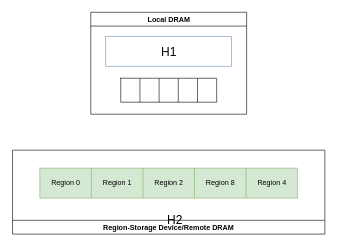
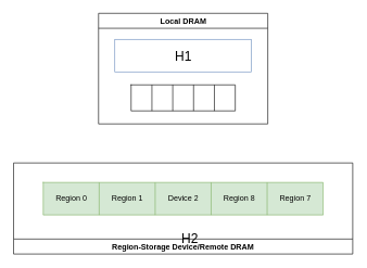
- <mxCell id="7" value="Region 2" style="shape=partialRectangle;html=1;whiteSpace=wrap;connectable=0;strokeColor=inherit;overflow=hidden;fillColor=none;top=0;left=0;bottom=0;right=0;pointerEvents=1;" vertex="1" parent="4"><mxGeometry x="172" width="86" height="50" as="geometry"><mxRectangle width="86" height="50" as="alternateBounds" /></mxGeometry></mxCell>
+ <mxCell id="7" value="Device 2" style="shape=partialRectangle;html=1;whiteSpace=wrap;connectable=0;strokeColor=inherit;overflow=hidden;fillColor=none;top=0;left=0;bottom=0;right=0;pointerEvents=1;" vertex="1" parent="4"><mxGeometry x="172" width="86" height="50" as="geometry"><mxRectangle width="86" height="50" as="alternateBounds" /></mxGeometry></mxCell>
- <mxCell id="9" value="Region 4" style="shape=partialRectangle;html=1;whiteSpace=wrap;connectable=0;strokeColor=inherit;overflow=hidden;fillColor=none;top=0;left=0;bottom=0;right=0;pointerEvents=1;" vertex="1" parent="4"><mxGeometry x="344" width="86" height="50" as="geometry"><mxRectangle width="86" height="50" as="alternateBounds" /></mxGeometry></mxCell>
+ <mxCell id="9" value="Region 7" style="shape=partialRectangle;html=1;whiteSpace=wrap;connectable=0;strokeColor=inherit;overflow=hidden;fillColor=none;top=0;left=0;bottom=0;right=0;pointerEvents=1;" vertex="1" parent="4"><mxGeometry x="344" width="86" height="50" as="geometry"><mxRectangle width="86" height="50" as="alternateBounds" /></mxGeometry></mxCell>
